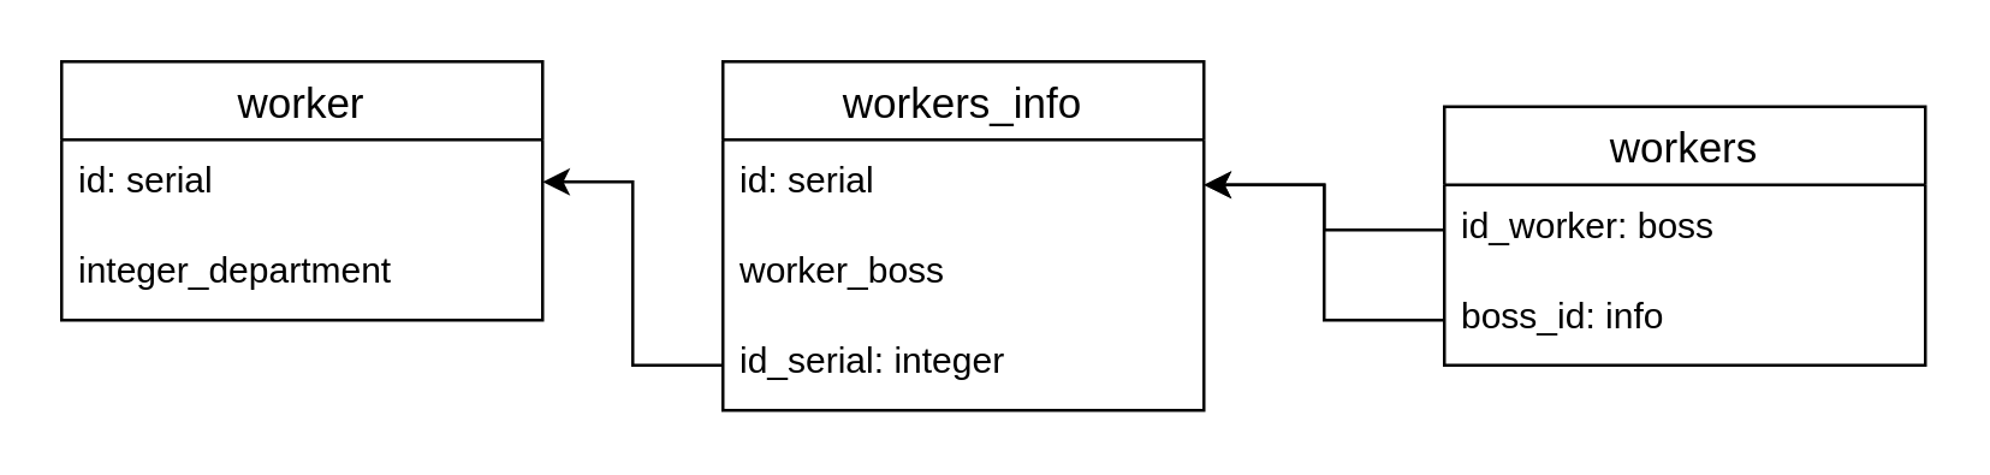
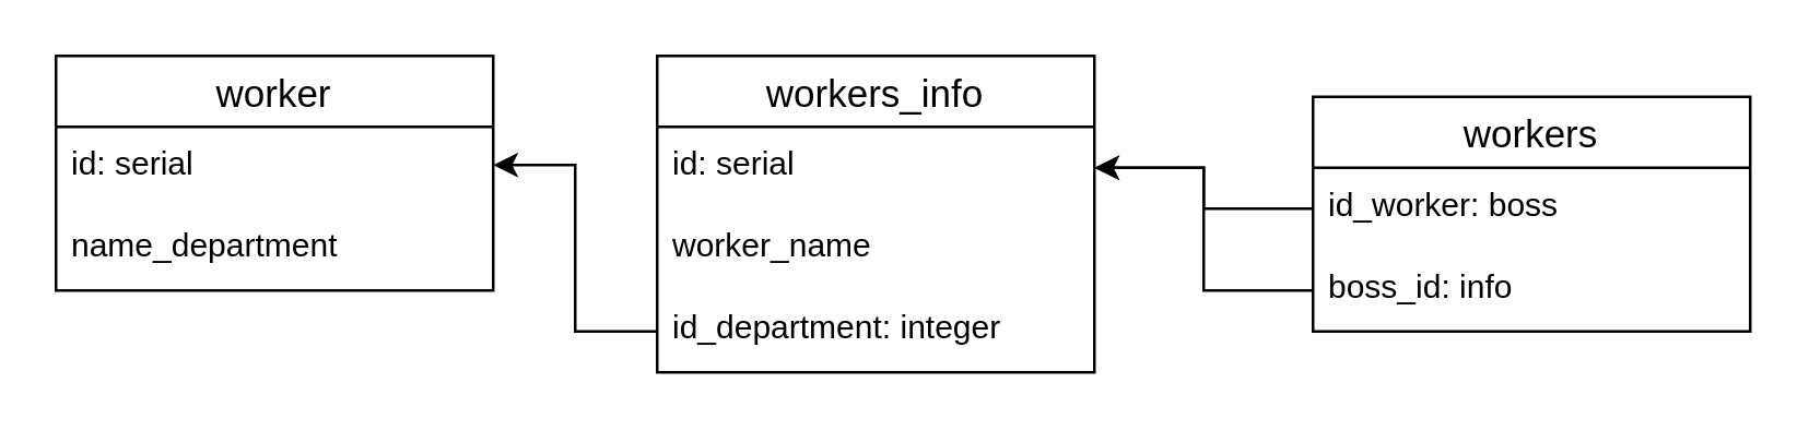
- <mxCell id="13" value="integer_department" style="text;strokeColor=none;fillColor=none;spacingLeft=4;spacingRight=4;overflow=hidden;rotatable=0;points=[[0,0.5],[1,0.5]];portConstraint=eastwest;fontSize=12;" vertex="1" parent="11"><mxGeometry y="56" width="160" height="30" as="geometry" /></mxCell>
+ <mxCell id="13" value="name_department" style="text;strokeColor=none;fillColor=none;spacingLeft=4;spacingRight=4;overflow=hidden;rotatable=0;points=[[0,0.5],[1,0.5]];portConstraint=eastwest;fontSize=12;" vertex="1" parent="11"><mxGeometry y="56" width="160" height="30" as="geometry" /></mxCell>
- <mxCell id="4" value="worker_boss" style="text;strokeColor=none;fillColor=none;spacingLeft=4;spacingRight=4;overflow=hidden;rotatable=0;points=[[0,0.5],[1,0.5]];portConstraint=eastwest;fontSize=12;" vertex="1" parent="2"><mxGeometry y="56" width="160" height="30" as="geometry" /></mxCell>
+ <mxCell id="4" value="worker_name" style="text;strokeColor=none;fillColor=none;spacingLeft=4;spacingRight=4;overflow=hidden;rotatable=0;points=[[0,0.5],[1,0.5]];portConstraint=eastwest;fontSize=12;" vertex="1" parent="2"><mxGeometry y="56" width="160" height="30" as="geometry" /></mxCell>
- <mxCell id="5" value="id_serial: integer" style="text;strokeColor=none;fillColor=none;spacingLeft=4;spacingRight=4;overflow=hidden;rotatable=0;points=[[0,0.5],[1,0.5]];portConstraint=eastwest;fontSize=12;" vertex="1" parent="2"><mxGeometry y="86" width="160" height="30" as="geometry" /></mxCell>
+ <mxCell id="5" value="id_department: integer" style="text;strokeColor=none;fillColor=none;spacingLeft=4;spacingRight=4;overflow=hidden;rotatable=0;points=[[0,0.5],[1,0.5]];portConstraint=eastwest;fontSize=12;" vertex="1" parent="2"><mxGeometry y="86" width="160" height="30" as="geometry" /></mxCell>
